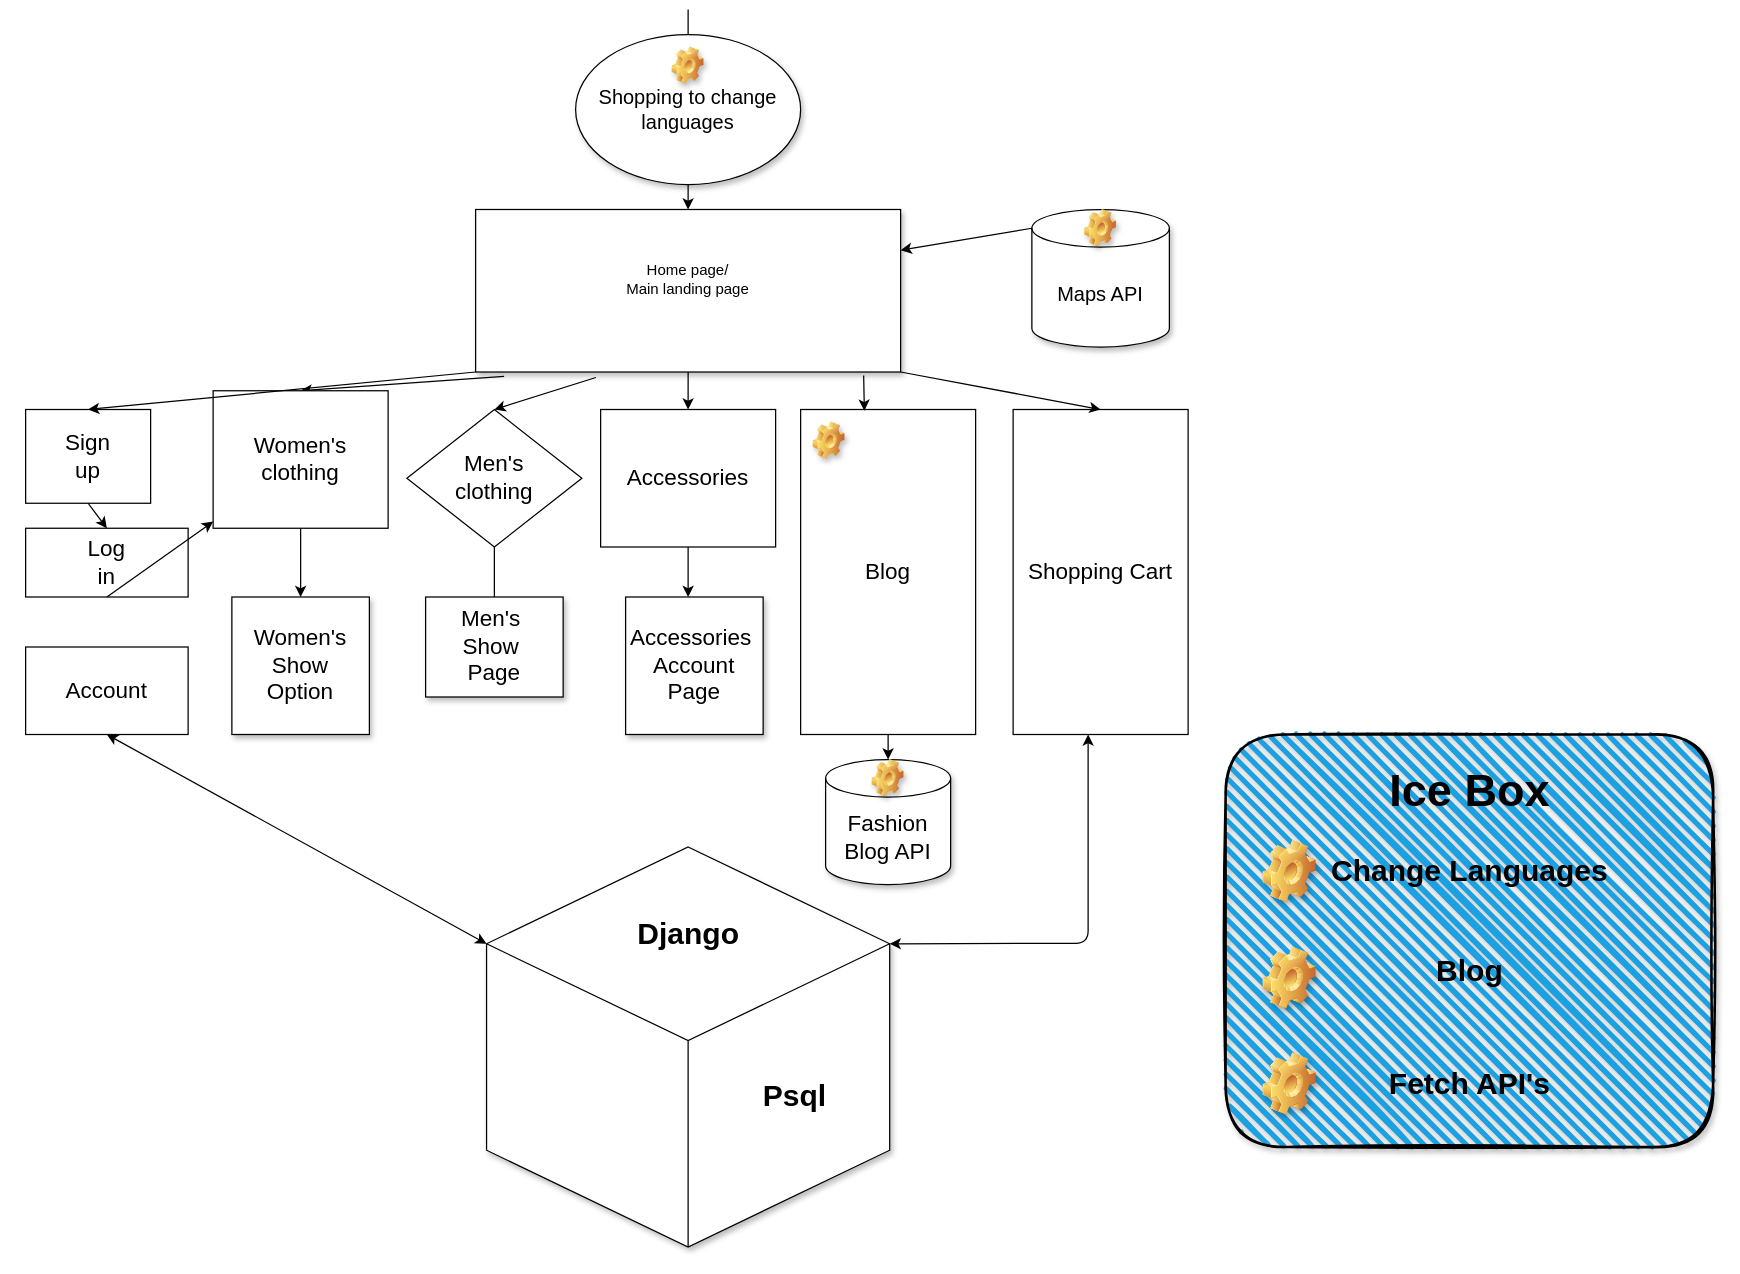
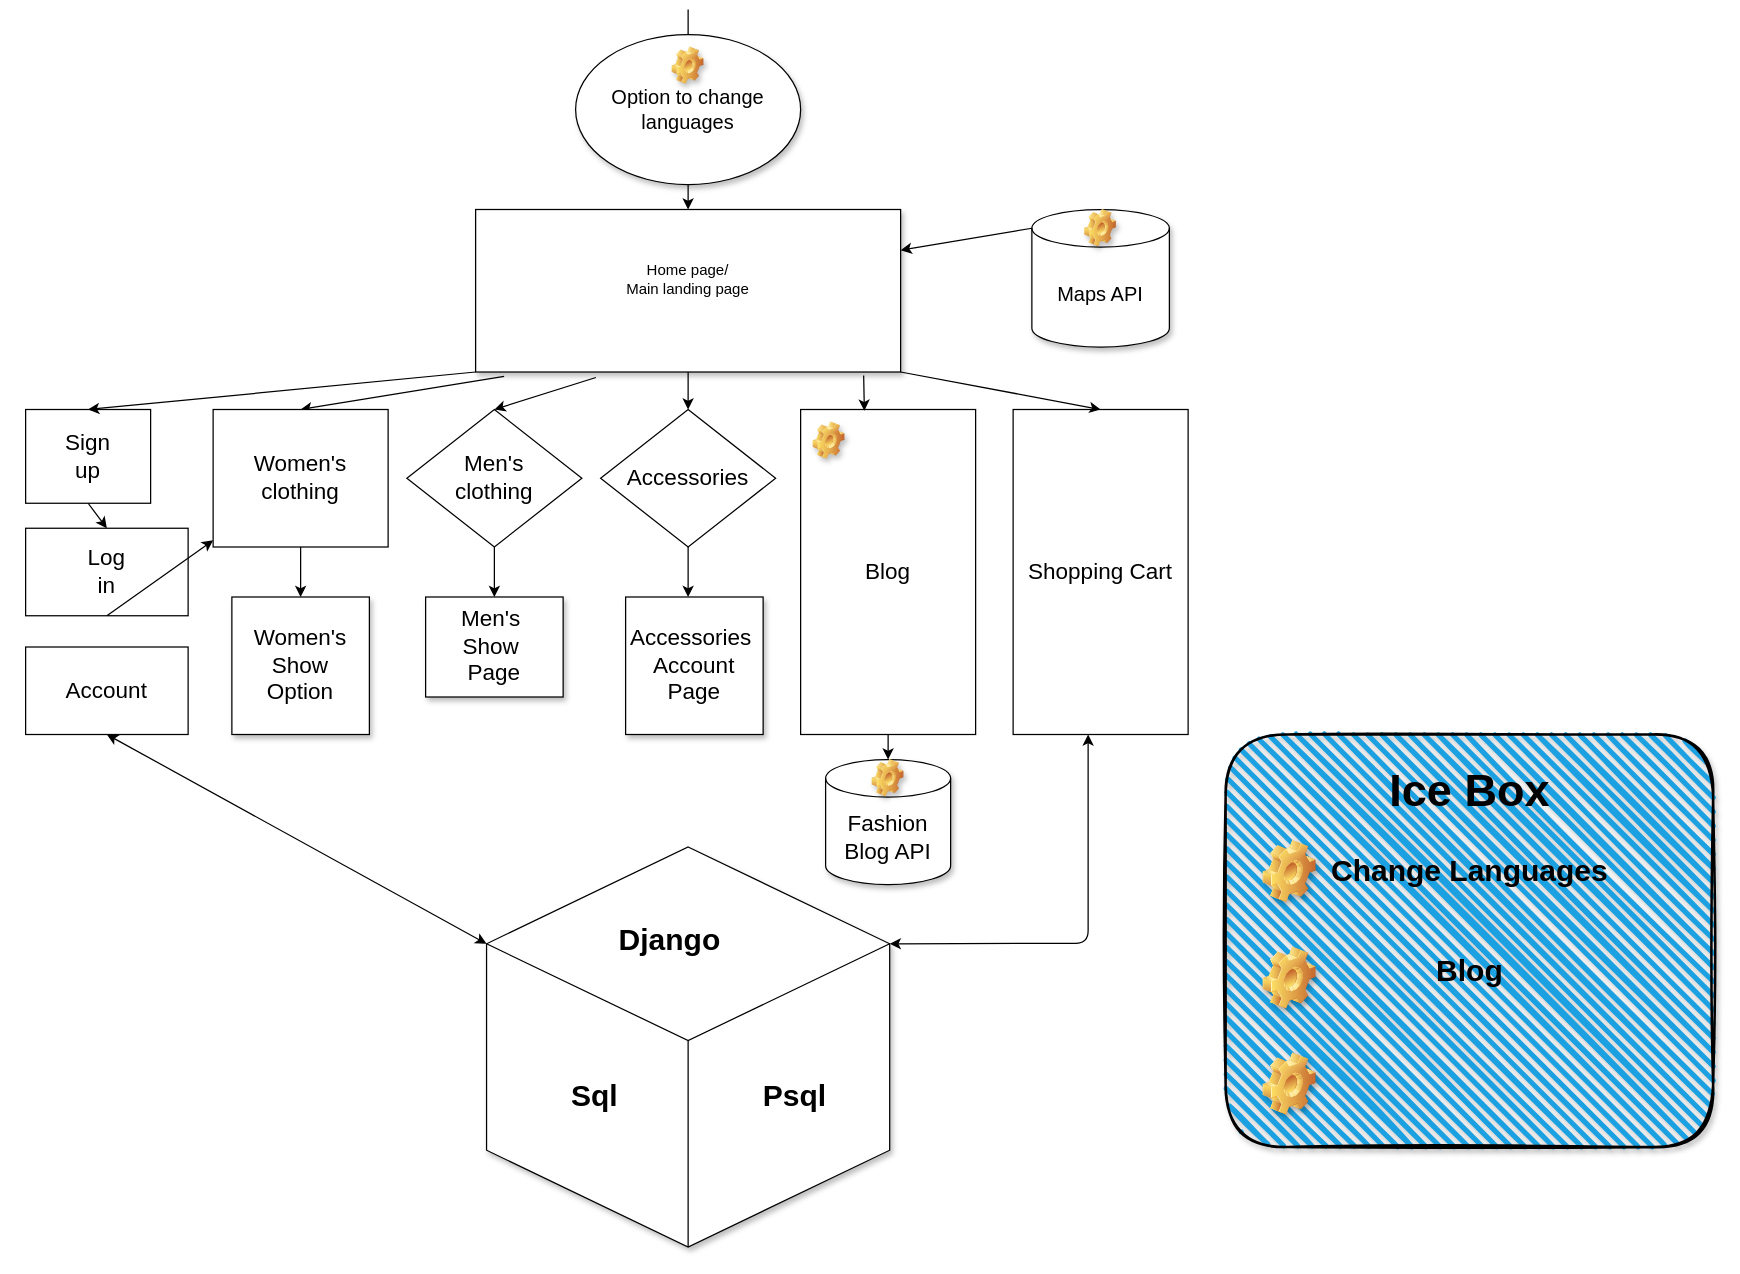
- <mxCell id="28" value="&lt;font size=&quot;3&quot;&gt;Shopping to change languages&lt;/font&gt;" style="ellipse;whiteSpace=wrap;html=1;shadow=1;" parent="1" vertex="1"><mxGeometry x="460" y="20" width="180" height="120" as="geometry" /></mxCell>
+ <mxCell id="28" value="&lt;font size=&quot;3&quot;&gt;Option to change languages&lt;/font&gt;" style="ellipse;whiteSpace=wrap;html=1;shadow=1;" parent="1" vertex="1"><mxGeometry x="460" y="20" width="180" height="120" as="geometry" /></mxCell>
- <mxCell id="10" value="&lt;font style=&quot;font-size: 18px&quot;&gt;Women's clothing&lt;/font&gt;" style="rounded=0;whiteSpace=wrap;html=1;" parent="1" vertex="1"><mxGeometry x="170" y="305" width="140" height="110" as="geometry" /></mxCell>
+ <mxCell id="10" value="&lt;font style=&quot;font-size: 18px&quot;&gt;Women's clothing&lt;/font&gt;" style="rounded=0;whiteSpace=wrap;html=1;" parent="1" vertex="1"><mxGeometry x="170" y="320" width="140" height="110" as="geometry" /></mxCell>
- <mxCell id="16" value="&lt;font style=&quot;font-size: 18px&quot;&gt;Accessories&lt;/font&gt;" style="rounded=0;whiteSpace=wrap;html=1;" parent="1" vertex="1"><mxGeometry x="480" y="320" width="140" height="110" as="geometry" /></mxCell>
+ <mxCell id="16" value="&lt;font style=&quot;font-size: 18px&quot;&gt;Accessories&lt;/font&gt;" style="rhombus;whiteSpace=wrap;html=1;" parent="1" vertex="1"><mxGeometry x="480" y="320" width="140" height="110" as="geometry" /></mxCell>
- <mxCell id="7" value="&lt;font style=&quot;font-size: 18px&quot;&gt;Log &lt;br&gt;in&lt;/font&gt;" style="rounded=0;whiteSpace=wrap;html=1;" parent="1" vertex="1"><mxGeometry x="20" y="415" width="130" height="55" as="geometry" /></mxCell>
+ <mxCell id="7" value="&lt;font style=&quot;font-size: 18px&quot;&gt;Log &lt;br&gt;in&lt;/font&gt;" style="rounded=0;whiteSpace=wrap;html=1;" parent="1" vertex="1"><mxGeometry x="20" y="415" width="130" height="70" as="geometry" /></mxCell>
- <mxCell id="13" value="" style="edgeStyle=orthogonalEdgeStyle;rounded=0;orthogonalLoop=1;jettySize=auto;html=1;endArrow=none;" parent="1" source="14" target="15" edge="1"><mxGeometry relative="1" as="geometry" /></mxCell>
+ <mxCell id="13" value="" style="edgeStyle=orthogonalEdgeStyle;rounded=0;orthogonalLoop=1;jettySize=auto;html=1;" parent="1" source="14" target="15" edge="1"><mxGeometry relative="1" as="geometry" /></mxCell>
- <mxCell id="35" value="Django" style="text;strokeColor=none;fillColor=none;html=1;fontSize=24;fontStyle=1;verticalAlign=middle;align=center;shadow=1;" parent="1" vertex="1"><mxGeometry x="500" y="720" width="100" height="40" as="geometry" /></mxCell>
+ <mxCell id="35" value="Django" style="text;strokeColor=none;fillColor=none;html=1;fontSize=24;fontStyle=1;verticalAlign=middle;align=center;shadow=1;" parent="1" vertex="1"><mxGeometry x="485" y="725" width="100" height="40" as="geometry" /></mxCell>
- <mxCell id="45" value="Fetch API's" style="text;strokeColor=none;fillColor=none;html=1;fontSize=24;fontStyle=1;verticalAlign=middle;align=center;shadow=1;" parent="1" vertex="1"><mxGeometry x="1075" y="840" width="200" height="39.5" as="geometry" /></mxCell>
+ <mxCell id="40" value="Sql" style="text;strokeColor=none;fillColor=none;html=1;fontSize=24;fontStyle=1;verticalAlign=middle;align=center;shadow=1;" parent="1" vertex="1"><mxGeometry x="420" y="830" width="110" height="80" as="geometry" /></mxCell>
